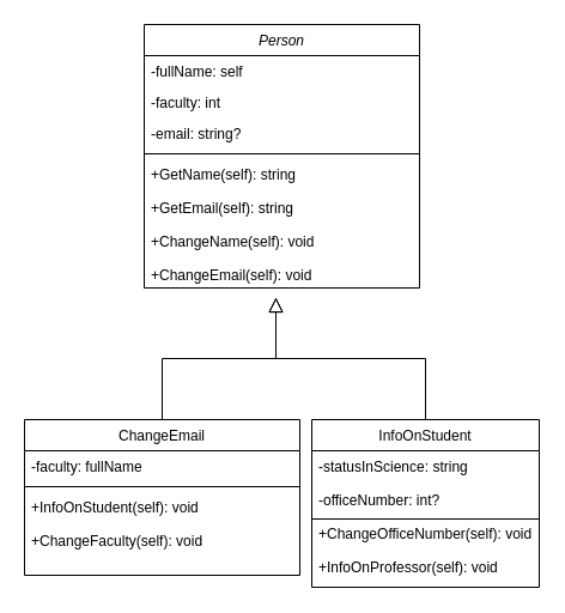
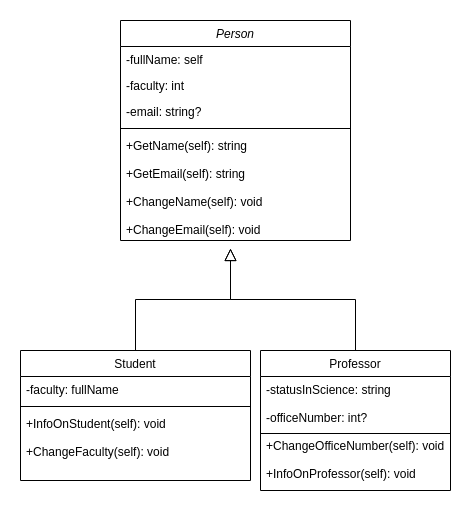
- <mxCell id="8" value="ChangeEmail" style="swimlane;fontStyle=0;align=center;verticalAlign=top;childLayout=stackLayout;horizontal=1;startSize=26;horizontalStack=0;resizeParent=1;resizeLast=0;collapsible=1;marginBottom=0;rounded=0;shadow=0;strokeWidth=1;" vertex="1" parent="1"><mxGeometry x="20" y="350" width="230" height="130" as="geometry"><mxRectangle x="130" y="380" width="160" height="26" as="alternateBounds" /></mxGeometry></mxCell>
+ <mxCell id="8" value="Student" style="swimlane;fontStyle=0;align=center;verticalAlign=top;childLayout=stackLayout;horizontal=1;startSize=26;horizontalStack=0;resizeParent=1;resizeLast=0;collapsible=1;marginBottom=0;rounded=0;shadow=0;strokeWidth=1;" vertex="1" parent="1"><mxGeometry x="20" y="350" width="230" height="130" as="geometry"><mxRectangle x="130" y="380" width="160" height="26" as="alternateBounds" /></mxGeometry></mxCell>
- <mxCell id="13" value="InfoOnStudent" style="swimlane;fontStyle=0;align=center;verticalAlign=top;childLayout=stackLayout;horizontal=1;startSize=26;horizontalStack=0;resizeParent=1;resizeLast=0;collapsible=1;marginBottom=0;rounded=0;shadow=0;strokeWidth=1;" vertex="1" parent="1"><mxGeometry x="260" y="350" width="190" height="140" as="geometry"><mxRectangle x="340" y="380" width="170" height="26" as="alternateBounds" /></mxGeometry></mxCell>
+ <mxCell id="13" value="Professor" style="swimlane;fontStyle=0;align=center;verticalAlign=top;childLayout=stackLayout;horizontal=1;startSize=26;horizontalStack=0;resizeParent=1;resizeLast=0;collapsible=1;marginBottom=0;rounded=0;shadow=0;strokeWidth=1;" vertex="1" parent="1"><mxGeometry x="260" y="350" width="190" height="140" as="geometry"><mxRectangle x="340" y="380" width="170" height="26" as="alternateBounds" /></mxGeometry></mxCell>
